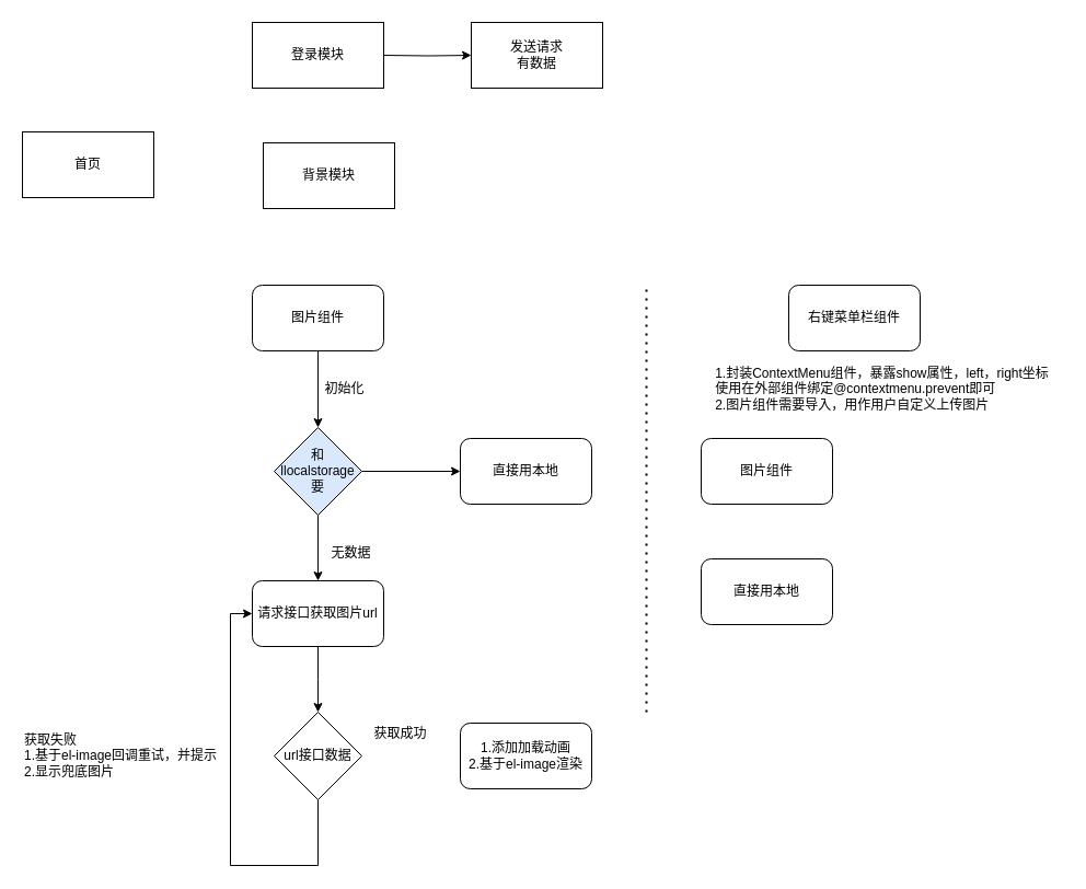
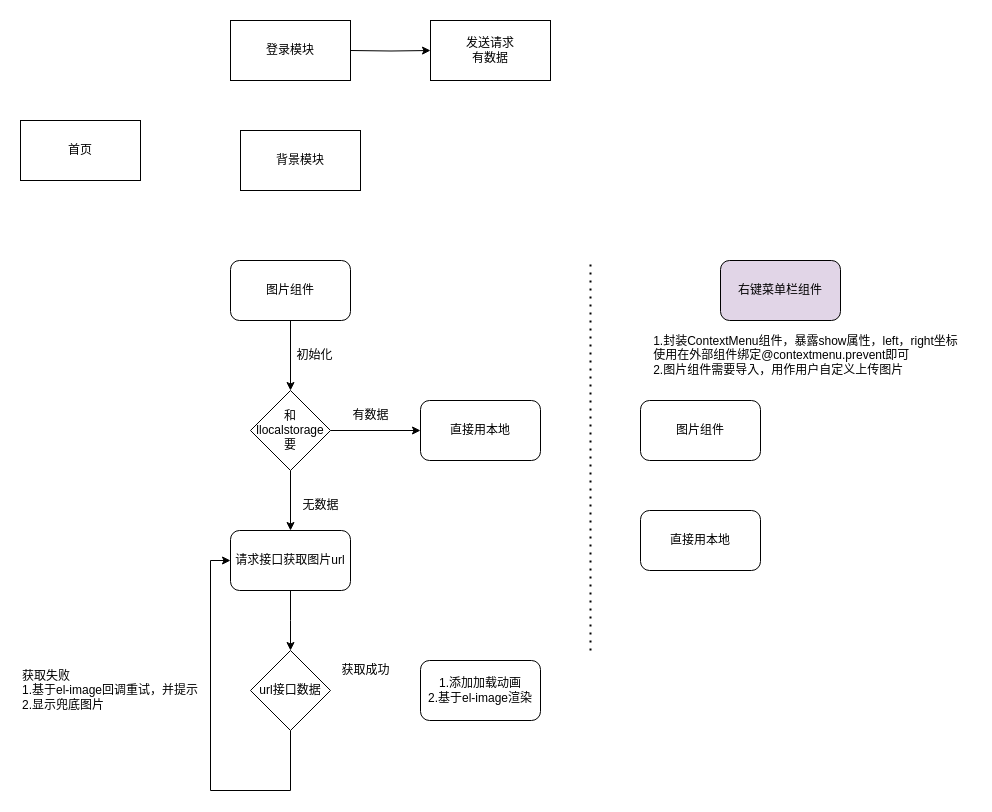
- <mxCell id="24" value="右键菜单栏组件" style="rounded=1;whiteSpace=wrap;html=1;" parent="1" vertex="1"><mxGeometry x="720" y="260" width="120" height="60" as="geometry" /></mxCell>
+ <mxCell id="24" value="右键菜单栏组件" style="rounded=1;whiteSpace=wrap;html=1;fillColor=#e1d5e7;" parent="1" vertex="1"><mxGeometry x="720" y="260" width="120" height="60" as="geometry" /></mxCell>
+ <mxCell id="21" value="有数据" style="text;html=1;align=center;verticalAlign=middle;resizable=0;points=[];autosize=1;strokeColor=none;fillColor=none;" parent="1" vertex="1"><mxGeometry x="340" y="400" width="60" height="30" as="geometry" /></mxCell>
- <mxCell id="14" value="和llocalstorage要" style="rhombus;whiteSpace=wrap;html=1;fillColor=#dae8fc;" parent="1" vertex="1"><mxGeometry x="250" y="390" width="80" height="80" as="geometry" /></mxCell>
+ <mxCell id="14" value="和llocalstorage要" style="rhombus;whiteSpace=wrap;html=1;" parent="1" vertex="1"><mxGeometry x="250" y="390" width="80" height="80" as="geometry" /></mxCell>
